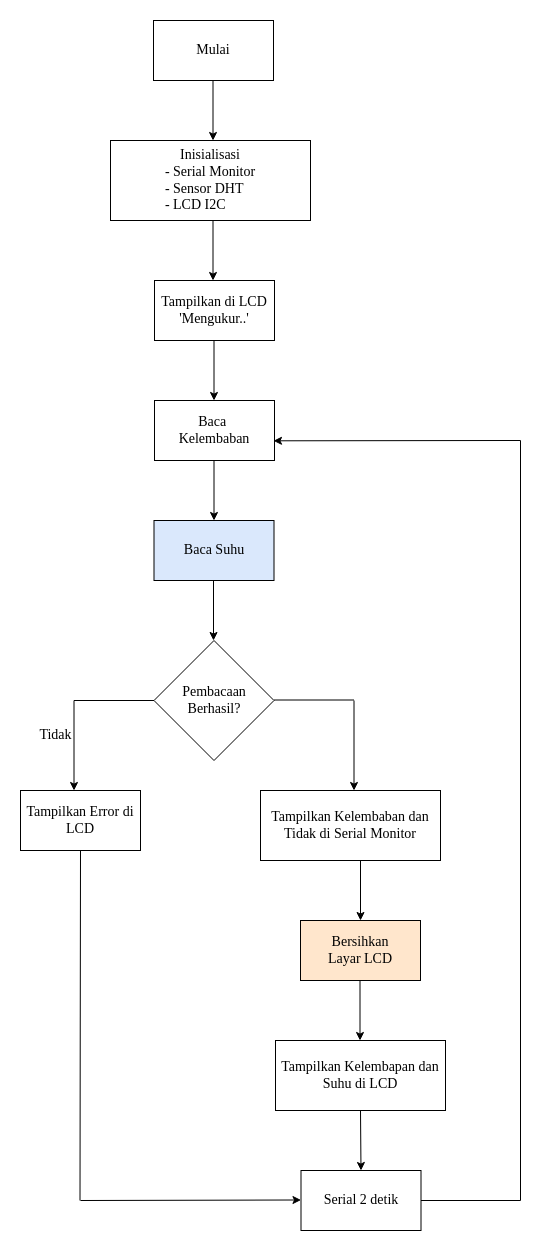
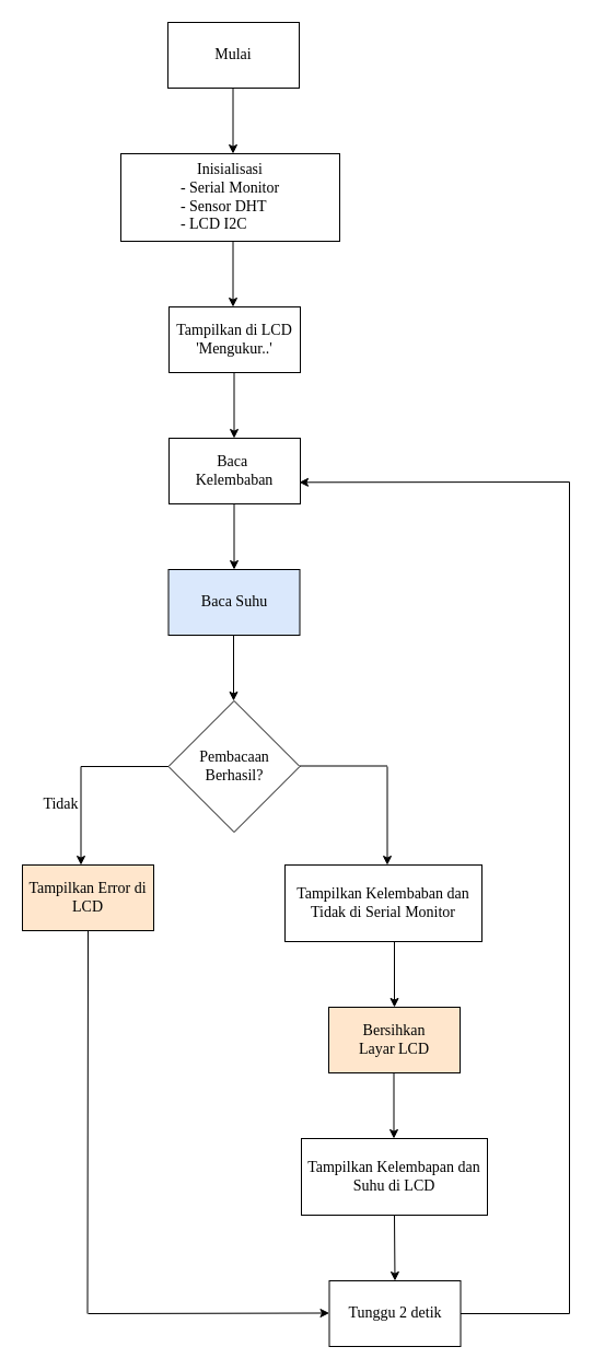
- <mxCell id="17" value="&lt;font face=&quot;Comic Sans MS&quot;&gt;&lt;span style=&quot;font-size: 14px;&quot;&gt;Tampilkan Error di LCD&lt;/span&gt;&lt;/font&gt;" style="rounded=0;whiteSpace=wrap;html=1;" vertex="1" parent="1"><mxGeometry x="20" y="790" width="120" height="60" as="geometry" /></mxCell>
+ <mxCell id="17" value="&lt;font face=&quot;Comic Sans MS&quot;&gt;&lt;span style=&quot;font-size: 14px;&quot;&gt;Tampilkan Error di LCD&lt;/span&gt;&lt;/font&gt;" style="rounded=0;whiteSpace=wrap;html=1;fillColor=#ffe6cc;" vertex="1" parent="1"><mxGeometry x="20" y="790" width="120" height="60" as="geometry" /></mxCell>
- <mxCell id="23" value="&lt;font face=&quot;Comic Sans MS&quot;&gt;&lt;span style=&quot;font-size: 14px;&quot;&gt;Serial 2 detik&lt;/span&gt;&lt;/font&gt;" style="rounded=0;whiteSpace=wrap;html=1;" vertex="1" parent="1"><mxGeometry x="300.5" y="1170" width="120" height="60" as="geometry" /></mxCell>
+ <mxCell id="23" value="&lt;font face=&quot;Comic Sans MS&quot;&gt;&lt;span style=&quot;font-size: 14px;&quot;&gt;Tunggu 2 detik&lt;/span&gt;&lt;/font&gt;" style="rounded=0;whiteSpace=wrap;html=1;" vertex="1" parent="1"><mxGeometry x="300.5" y="1170" width="120" height="60" as="geometry" /></mxCell>
